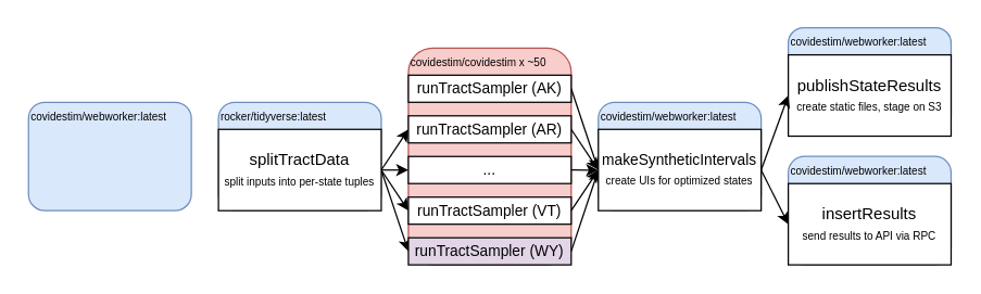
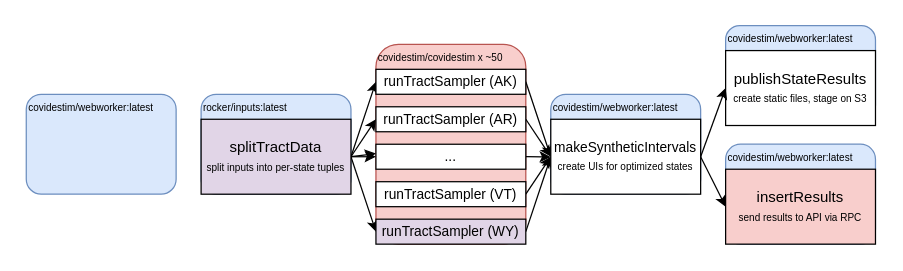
- <mxCell id="6" value="rocker/tidyverse:latest" style="rounded=1;whiteSpace=wrap;html=1;fontSize=8;fillColor=#dae8fc;strokeColor=#6c8ebf;align=left;verticalAlign=top;" vertex="1" parent="1"><mxGeometry x="160" y="75" width="120" height="80" as="geometry" /></mxCell>
+ <mxCell id="6" value="rocker/inputs:latest" style="rounded=1;whiteSpace=wrap;html=1;fontSize=8;fillColor=#dae8fc;strokeColor=#6c8ebf;align=left;verticalAlign=top;" vertex="1" parent="1"><mxGeometry x="160" y="75" width="120" height="80" as="geometry" /></mxCell>
+ <mxCell id="8" style="rounded=0;orthogonalLoop=1;jettySize=auto;html=1;exitX=1;exitY=0.5;exitDx=0;exitDy=0;entryX=0;entryY=0.5;entryDx=0;entryDy=0;fontSize=11;" edge="1" parent="1" source="13" target="15"><mxGeometry relative="1" as="geometry" /></mxCell>
- <mxCell id="13" value="splitTractData&lt;br&gt;&lt;font style=&quot;font-size: 8px;&quot;&gt;split inputs into per-state tuples&lt;/font&gt;" style="rounded=0;whiteSpace=wrap;html=1;" vertex="1" parent="1"><mxGeometry x="160" y="95" width="120" height="60" as="geometry" /></mxCell>
+ <mxCell id="13" value="splitTractData&lt;br&gt;&lt;font style=&quot;font-size: 8px;&quot;&gt;split inputs into per-state tuples&lt;/font&gt;" style="rounded=0;whiteSpace=wrap;html=1;fillColor=#e1d5e7;" vertex="1" parent="1"><mxGeometry x="160" y="95" width="120" height="60" as="geometry" /></mxCell>
- <mxCell id="11" style="edgeStyle=none;rounded=0;orthogonalLoop=1;jettySize=auto;html=1;exitX=1;exitY=0.5;exitDx=0;exitDy=0;entryX=0;entryY=0.5;entryDx=0;entryDy=0;fontSize=11;" edge="1" parent="1" source="13" target="21"><mxGeometry relative="1" as="geometry" /></mxCell>
+ <mxCell id="11" style="edgeStyle=none;rounded=0;orthogonalLoop=1;jettySize=auto;html=1;exitX=1;exitY=0.5;exitDx=0;exitDy=0;fontSize=11;" edge="1" parent="1" source="13" target="2"><mxGeometry relative="1" as="geometry" /></mxCell>
- <mxCell id="24" value="insertResults&lt;br&gt;&lt;font style=&quot;font-size: 8px;&quot;&gt;send results to API via RPC&lt;/font&gt;" style="rounded=0;whiteSpace=wrap;html=1;" vertex="1" parent="1"><mxGeometry x="580" y="135" width="120" height="60" as="geometry" /></mxCell>
+ <mxCell id="24" value="insertResults&lt;br&gt;&lt;font style=&quot;font-size: 8px;&quot;&gt;send results to API via RPC&lt;/font&gt;" style="rounded=0;whiteSpace=wrap;html=1;fillColor=#f8cecc;" vertex="1" parent="1"><mxGeometry x="580" y="135" width="120" height="60" as="geometry" /></mxCell>
